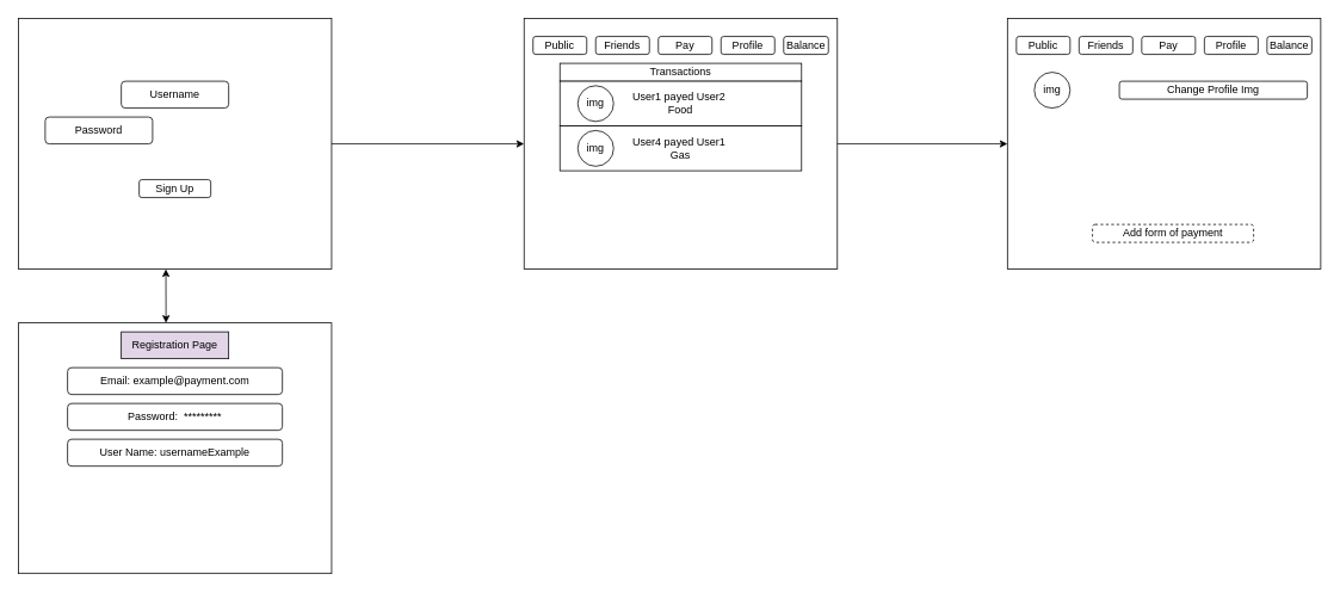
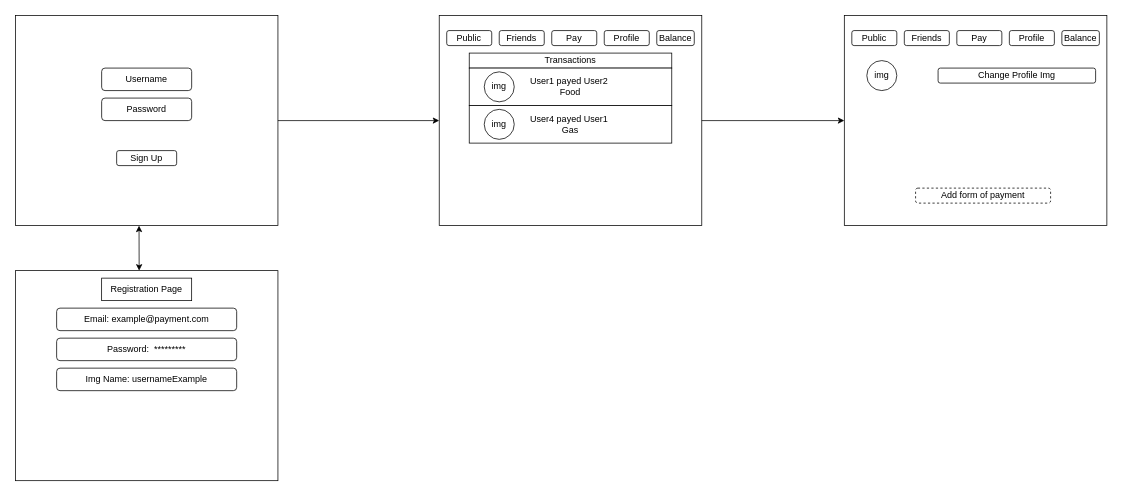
- <mxCell id="4" value="Password" style="rounded=1;whiteSpace=wrap;html=1;" vertex="1" parent="1"><mxGeometry x="50" y="130" width="120" height="30" as="geometry" /></mxCell>
+ <mxCell id="4" value="Password" style="rounded=1;whiteSpace=wrap;html=1;" vertex="1" parent="1"><mxGeometry x="135" y="130" width="120" height="30" as="geometry" /></mxCell>
- <mxCell id="7" value="Registration Page" style="rounded=0;whiteSpace=wrap;html=1;fillColor=#e1d5e7;" vertex="1" parent="1"><mxGeometry x="135" y="370" width="120" height="30" as="geometry" /></mxCell>
+ <mxCell id="7" value="Registration Page" style="rounded=0;whiteSpace=wrap;html=1;" vertex="1" parent="1"><mxGeometry x="135" y="370" width="120" height="30" as="geometry" /></mxCell>
- <mxCell id="10" value="User Name: usernameExample" style="rounded=1;whiteSpace=wrap;html=1;" vertex="1" parent="1"><mxGeometry x="75" y="490" width="240" height="30" as="geometry" /></mxCell>
+ <mxCell id="10" value="Img Name: usernameExample" style="rounded=1;whiteSpace=wrap;html=1;" vertex="1" parent="1"><mxGeometry x="75" y="490" width="240" height="30" as="geometry" /></mxCell>
